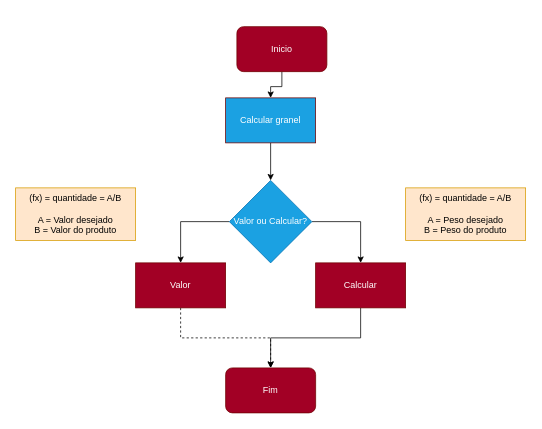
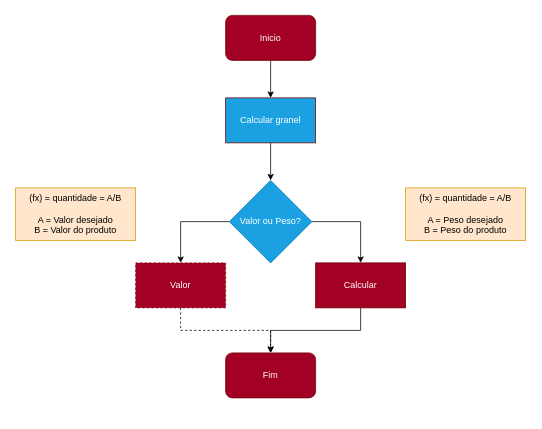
- <mxCell id="3" value="Inicio" style="rounded=1;whiteSpace=wrap;html=1;fillColor=#a20025;fontColor=#ffffff;strokeColor=#6F0000;" parent="1" vertex="1"><mxGeometry x="315" y="35" width="120" height="60" as="geometry" /></mxCell>
+ <mxCell id="3" value="Inicio" style="rounded=1;whiteSpace=wrap;html=1;fillColor=#a20025;fontColor=#ffffff;strokeColor=#6F0000;" parent="1" vertex="1"><mxGeometry x="300" y="20" width="120" height="60" as="geometry" /></mxCell>
- <mxCell id="8" value="Valor ou Calcular?" style="rhombus;whiteSpace=wrap;html=1;fillColor=#1ba1e2;fontColor=#ffffff;strokeColor=#006EAF;" parent="1" vertex="1"><mxGeometry x="305" y="240" width="110" height="110" as="geometry" /></mxCell>
+ <mxCell id="8" value="Valor ou Peso?" style="rhombus;whiteSpace=wrap;html=1;fillColor=#1ba1e2;fontColor=#ffffff;strokeColor=#006EAF;" parent="1" vertex="1"><mxGeometry x="305" y="240" width="110" height="110" as="geometry" /></mxCell>
- <mxCell id="10" value="Valor" style="rounded=0;whiteSpace=wrap;html=1;fillColor=#a20025;fontColor=#ffffff;strokeColor=#6F0000;" parent="1" vertex="1"><mxGeometry x="180" y="350" width="120" height="60" as="geometry" /></mxCell>
+ <mxCell id="10" value="Valor" style="rounded=0;whiteSpace=wrap;html=1;fillColor=#a20025;fontColor=#ffffff;strokeColor=#6F0000;dashed=1;" parent="1" vertex="1"><mxGeometry x="180" y="350" width="120" height="60" as="geometry" /></mxCell>
- <mxCell id="13" value="Fim" style="rounded=1;whiteSpace=wrap;html=1;fillColor=#a20025;fontColor=#ffffff;strokeColor=#6F0000;" parent="1" vertex="1"><mxGeometry x="300" y="490" width="120" height="60" as="geometry" /></mxCell>
+ <mxCell id="13" value="Fim" style="rounded=1;whiteSpace=wrap;html=1;fillColor=#a20025;fontColor=#ffffff;strokeColor=#6F0000;" parent="1" vertex="1"><mxGeometry x="300" y="470" width="120" height="60" as="geometry" /></mxCell>
